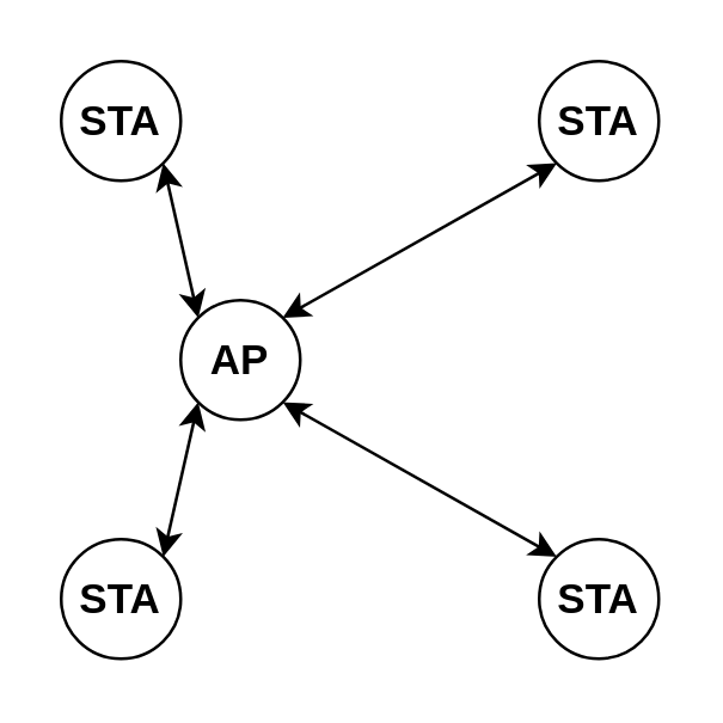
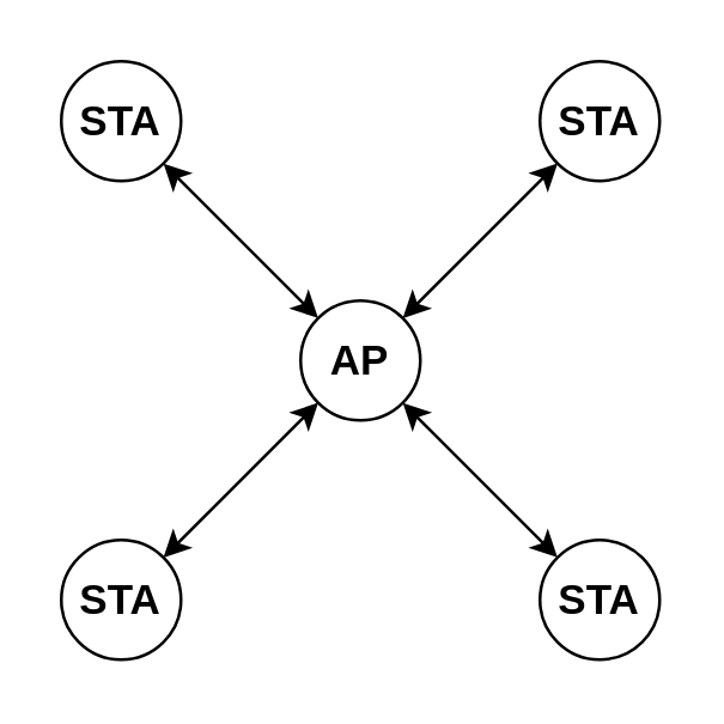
- <mxCell id="4" value="&lt;b&gt;&lt;font style=&quot;font-size: 14px&quot;&gt;AP&lt;/font&gt;&lt;/b&gt;" style="ellipse;whiteSpace=wrap;html=1;aspect=fixed;" vertex="1" parent="1"><mxGeometry x="60" y="100" width="40" height="40" as="geometry" /></mxCell>
+ <mxCell id="4" value="&lt;b&gt;&lt;font style=&quot;font-size: 14px&quot;&gt;AP&lt;/font&gt;&lt;/b&gt;" style="ellipse;whiteSpace=wrap;html=1;aspect=fixed;" vertex="1" parent="1"><mxGeometry x="100" y="100" width="40" height="40" as="geometry" /></mxCell>
